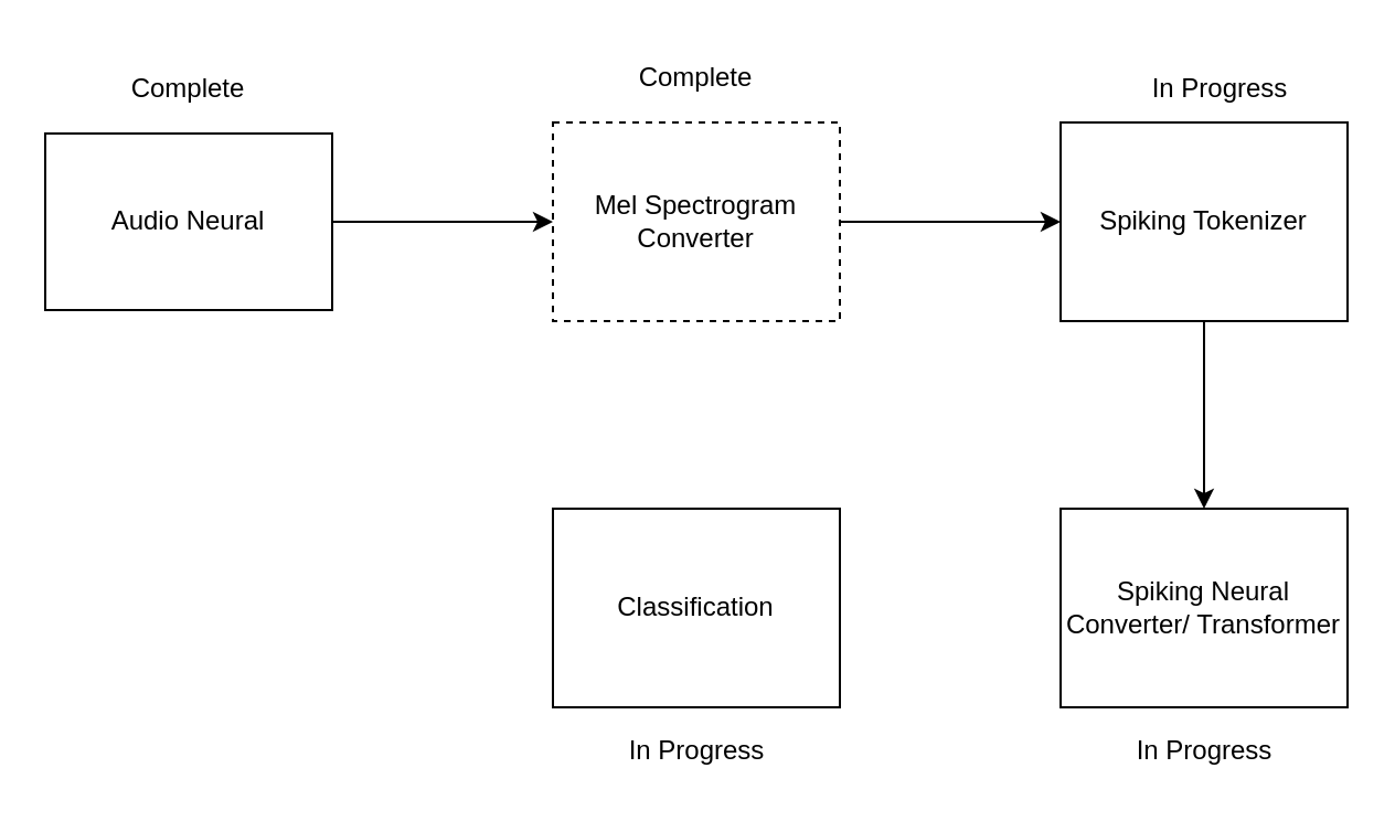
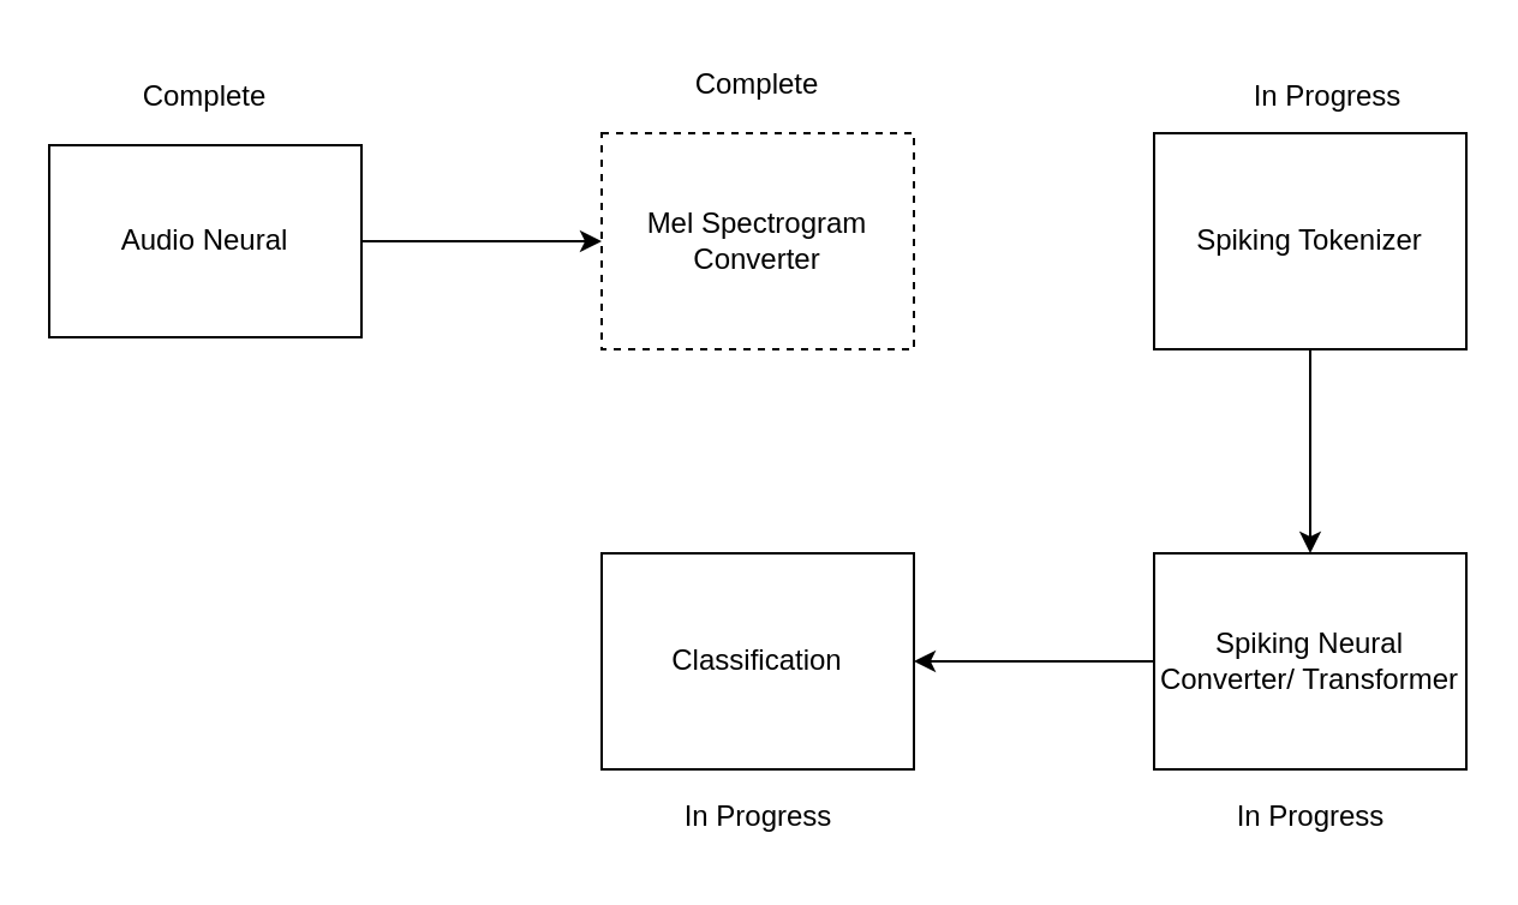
- <mxCell id="4" style="edgeStyle=orthogonalEdgeStyle;rounded=0;orthogonalLoop=1;jettySize=auto;html=1;entryX=0;entryY=0.5;entryDx=0;entryDy=0;" edge="1" parent="1" source="5" target="7"><mxGeometry relative="1" as="geometry" /></mxCell>
+ <mxCell id="8" style="edgeStyle=orthogonalEdgeStyle;rounded=0;orthogonalLoop=1;jettySize=auto;html=1;" edge="1" parent="1" source="9" target="10"><mxGeometry relative="1" as="geometry" /></mxCell>
